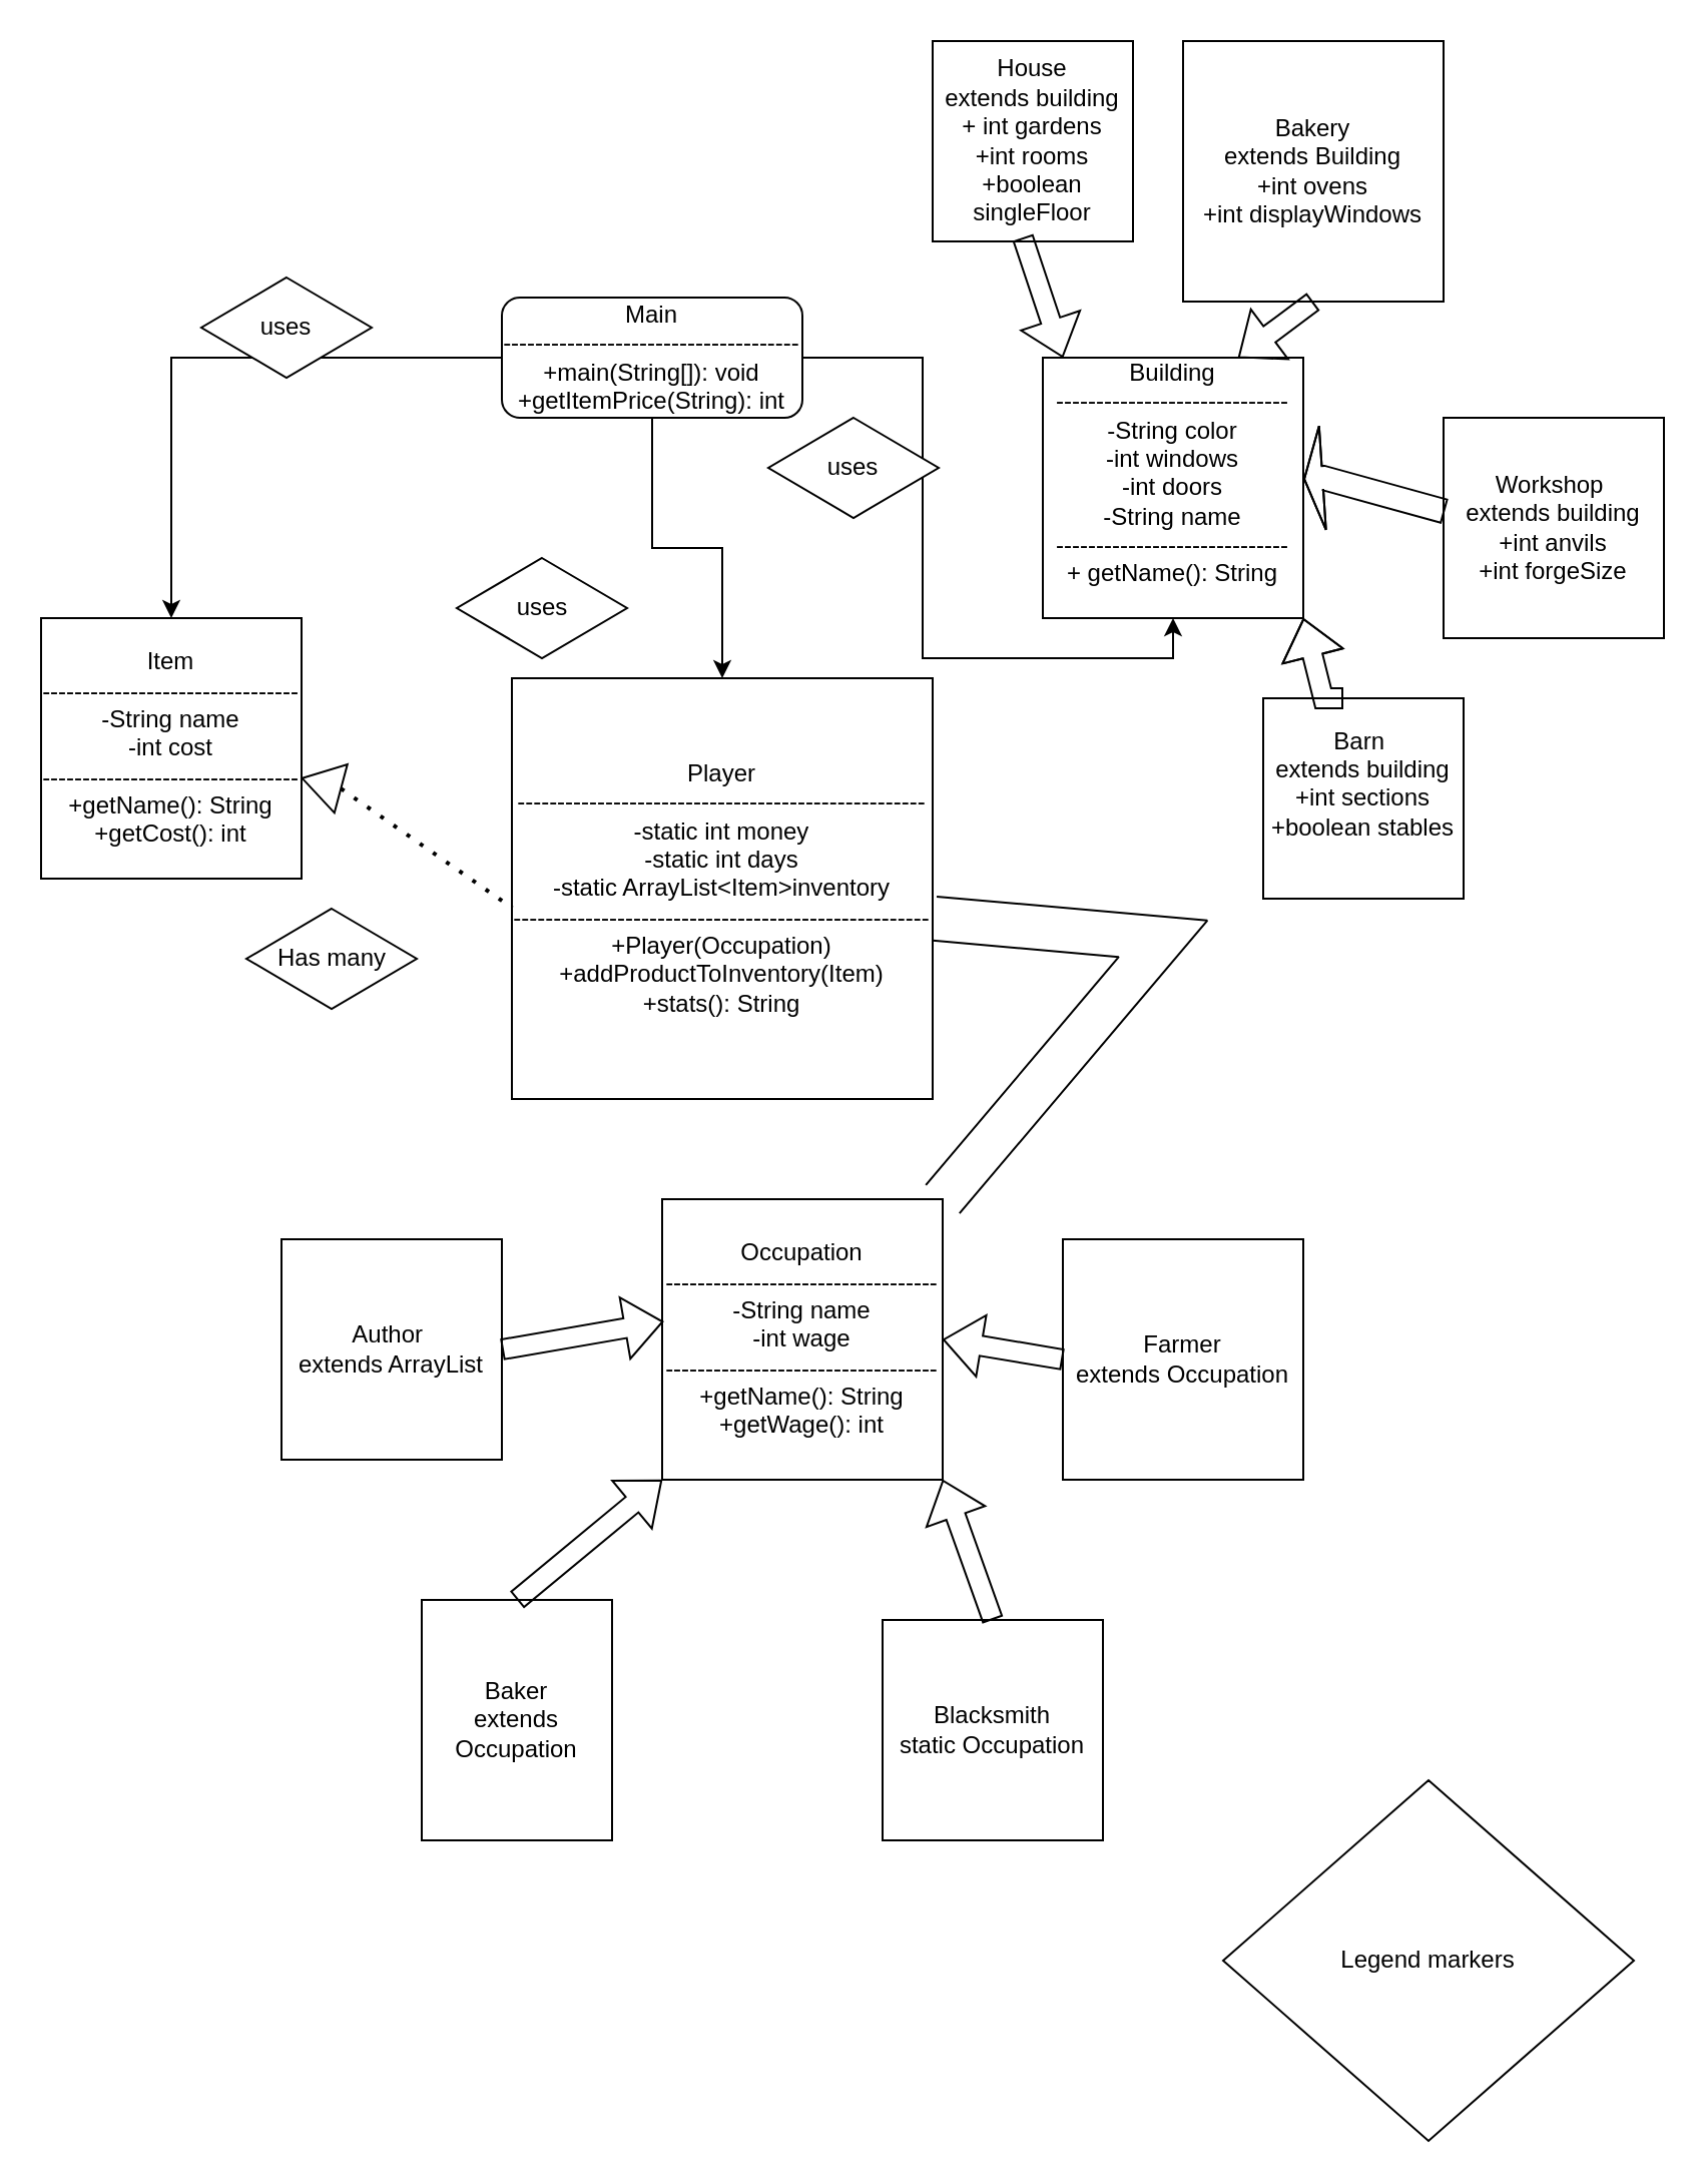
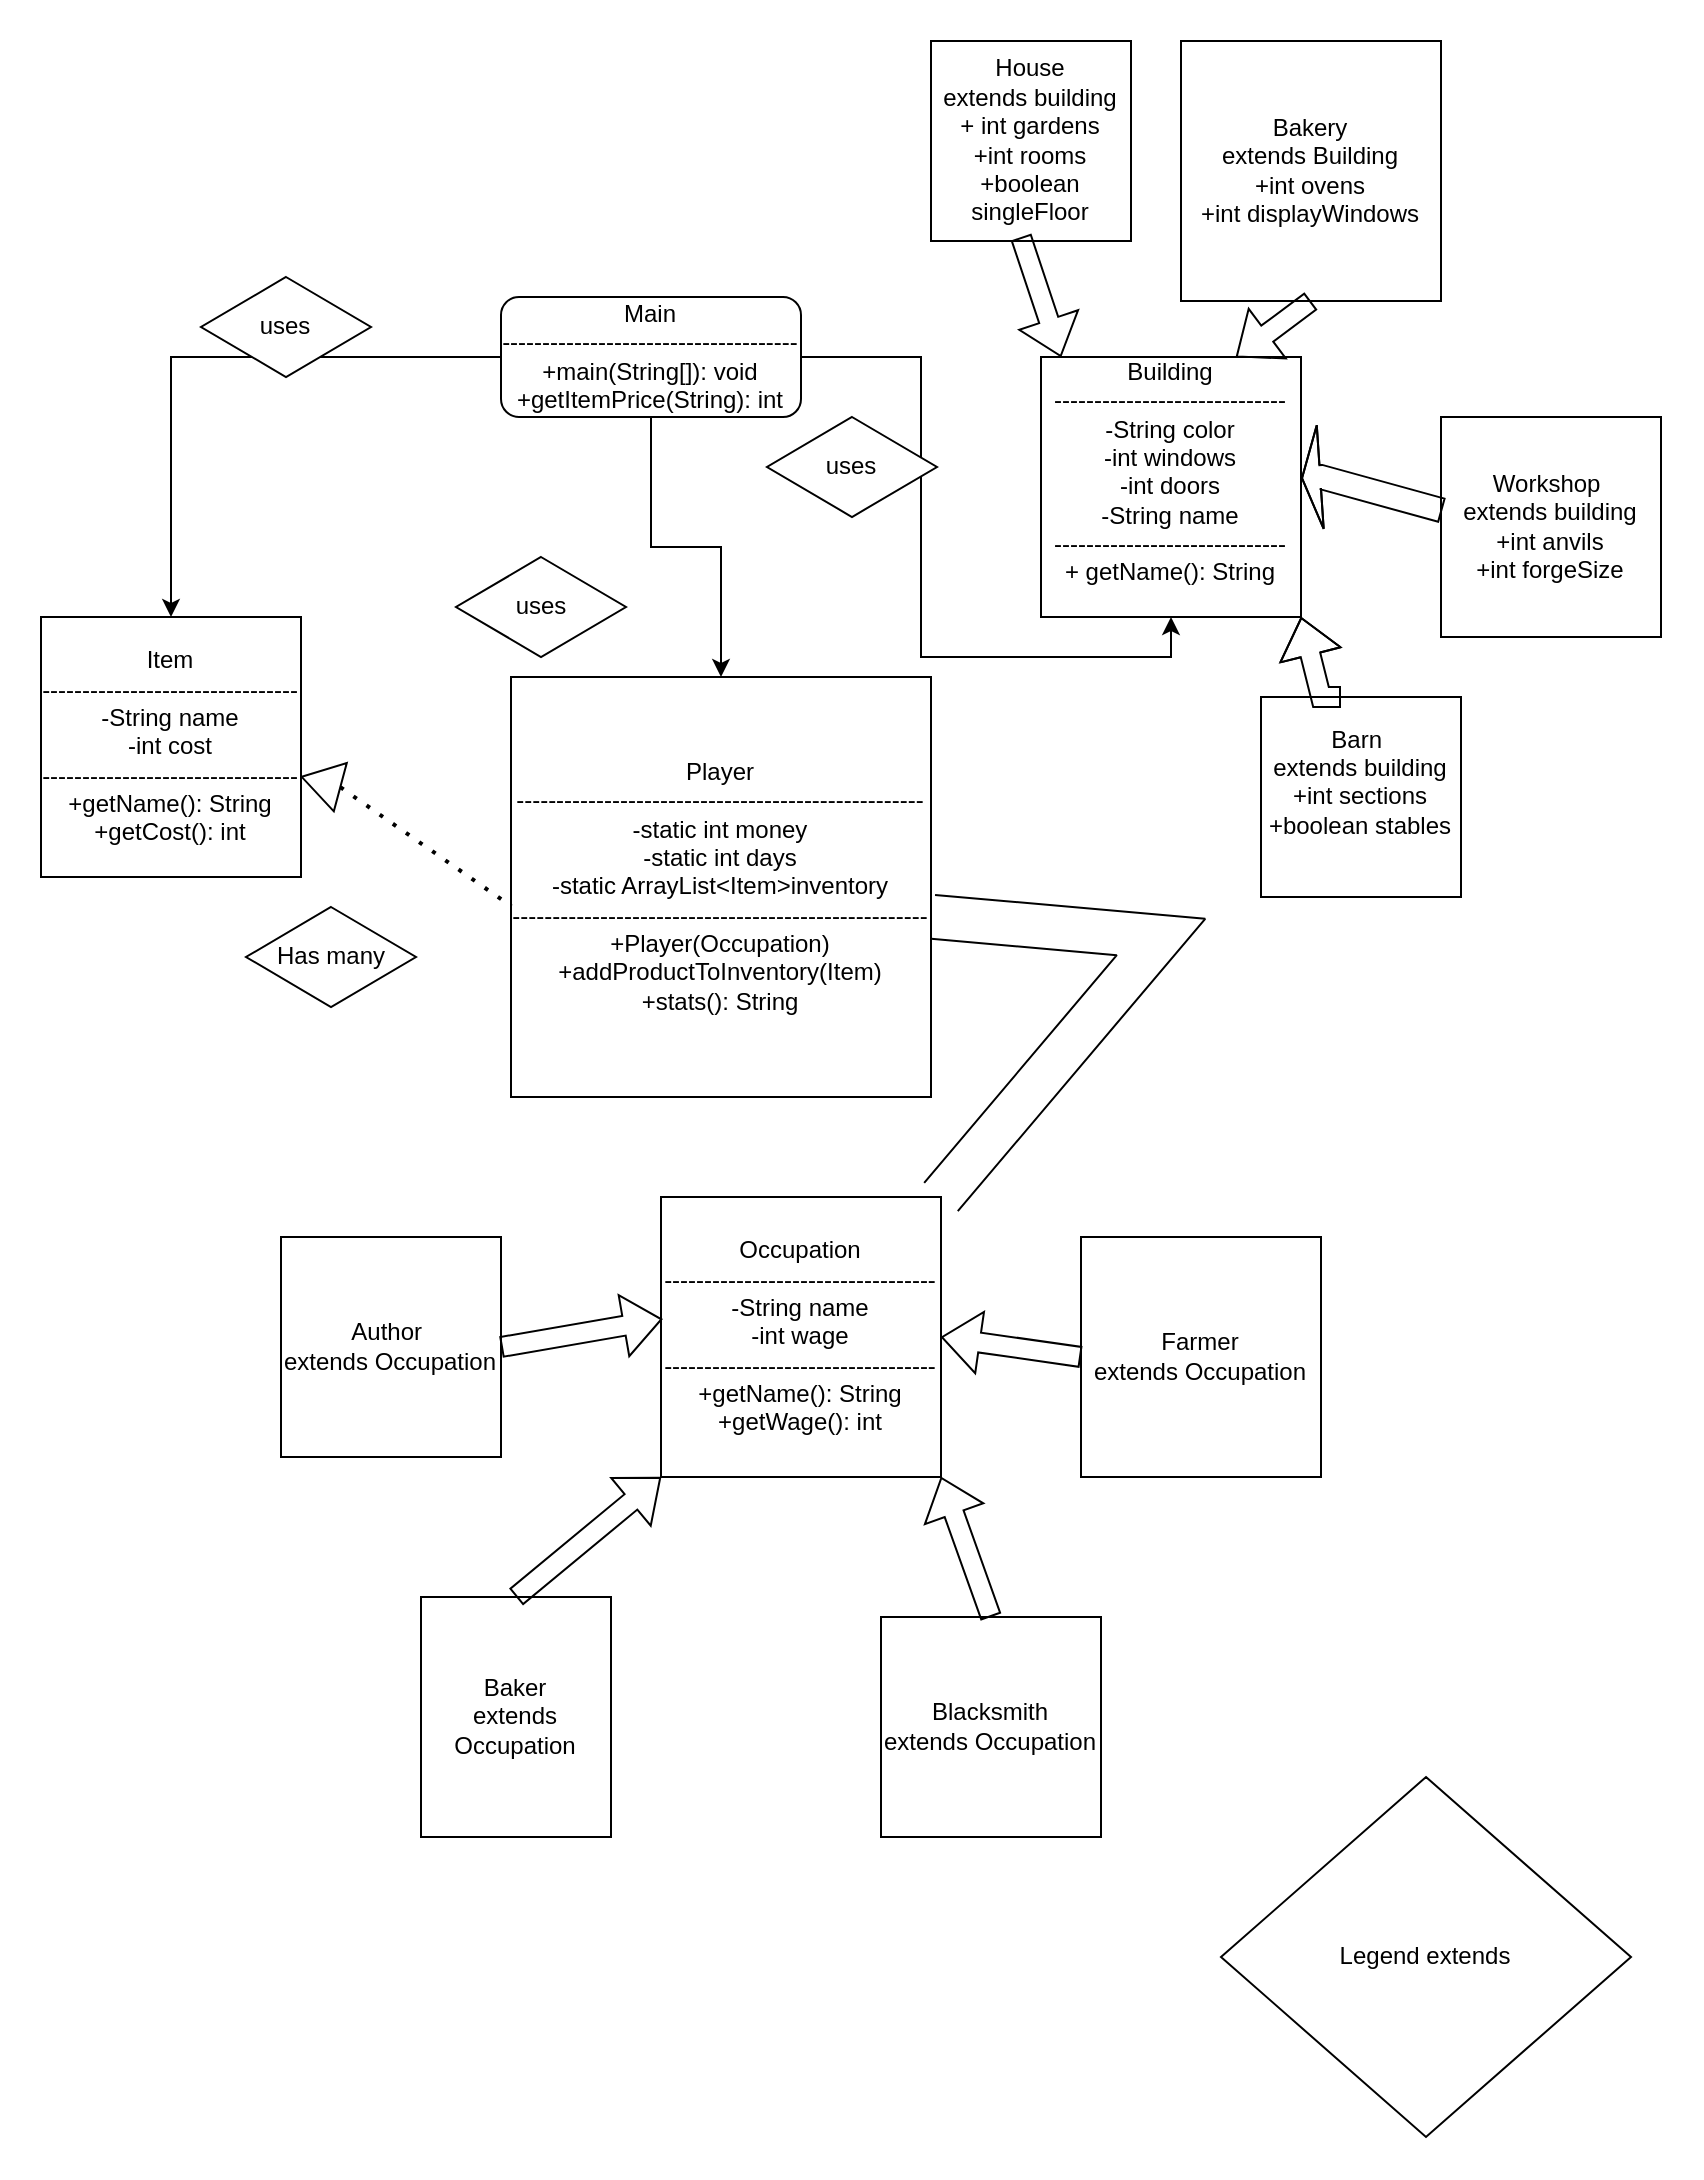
- <mxCell id="18" value="Author&amp;nbsp;&lt;div&gt;extends ArrayList&lt;/div&gt;" style="whiteSpace=wrap;html=1;aspect=fixed;fillColor=light-dark(#FFFFFF,#4C0099);" vertex="1" parent="1"><mxGeometry x="140" y="618" width="110" height="110" as="geometry" /></mxCell>
+ <mxCell id="18" value="Author&amp;nbsp;&lt;div&gt;extends Occupation&lt;/div&gt;" style="whiteSpace=wrap;html=1;aspect=fixed;fillColor=light-dark(#FFFFFF,#4C0099);" vertex="1" parent="1"><mxGeometry x="140" y="618" width="110" height="110" as="geometry" /></mxCell>
- <mxCell id="20" value="Farmer&lt;div&gt;extends Occupation&lt;/div&gt;" style="whiteSpace=wrap;html=1;aspect=fixed;fillColor=light-dark(#FFFFFF,#4C0099);" vertex="1" parent="1"><mxGeometry x="530" y="618" width="120" height="120" as="geometry" /></mxCell>
+ <mxCell id="20" value="Farmer&lt;div&gt;extends Occupation&lt;/div&gt;" style="whiteSpace=wrap;html=1;aspect=fixed;fillColor=light-dark(#FFFFFF,#4C0099);" vertex="1" parent="1"><mxGeometry x="540" y="618" width="120" height="120" as="geometry" /></mxCell>
- <mxCell id="21" value="Blacksmith&lt;div&gt;static Occupation&lt;/div&gt;" style="whiteSpace=wrap;html=1;aspect=fixed;fillColor=light-dark(#FFFFFF,#4C0099);" vertex="1" parent="1"><mxGeometry x="440" y="808" width="110" height="110" as="geometry" /></mxCell>
+ <mxCell id="21" value="Blacksmith&lt;div&gt;extends Occupation&lt;/div&gt;" style="whiteSpace=wrap;html=1;aspect=fixed;fillColor=light-dark(#FFFFFF,#4C0099);" vertex="1" parent="1"><mxGeometry x="440" y="808" width="110" height="110" as="geometry" /></mxCell>
- <mxCell id="29" value="Legend markers" style="rhombus;whiteSpace=wrap;html=1;fillColor=light-dark(#FFFFFF,#7D3F00);" vertex="1" parent="1"><mxGeometry x="610" y="888" width="205" height="180" as="geometry" /></mxCell>
+ <mxCell id="29" value="Legend extends" style="rhombus;whiteSpace=wrap;html=1;fillColor=light-dark(#FFFFFF,#7D3F00);" vertex="1" parent="1"><mxGeometry x="610" y="888" width="205" height="180" as="geometry" /></mxCell>
